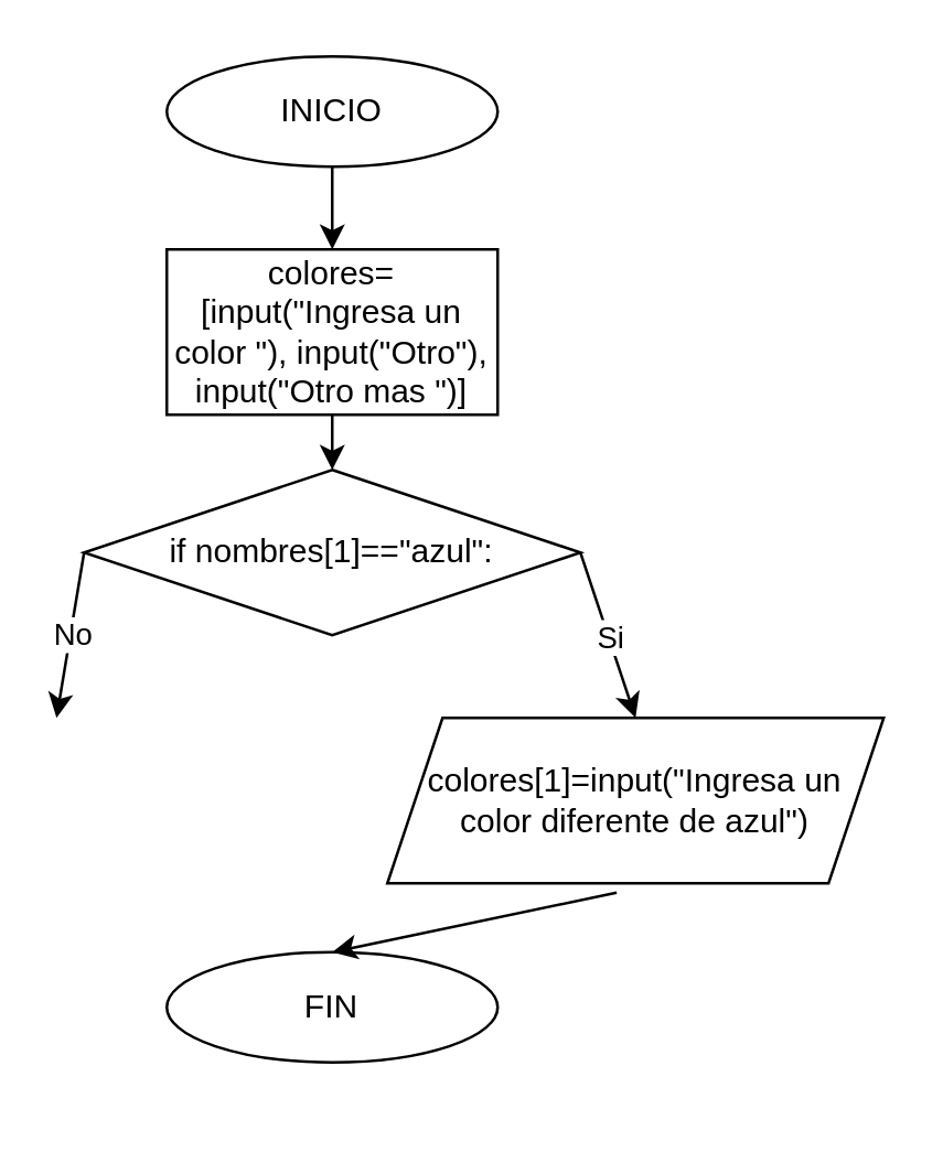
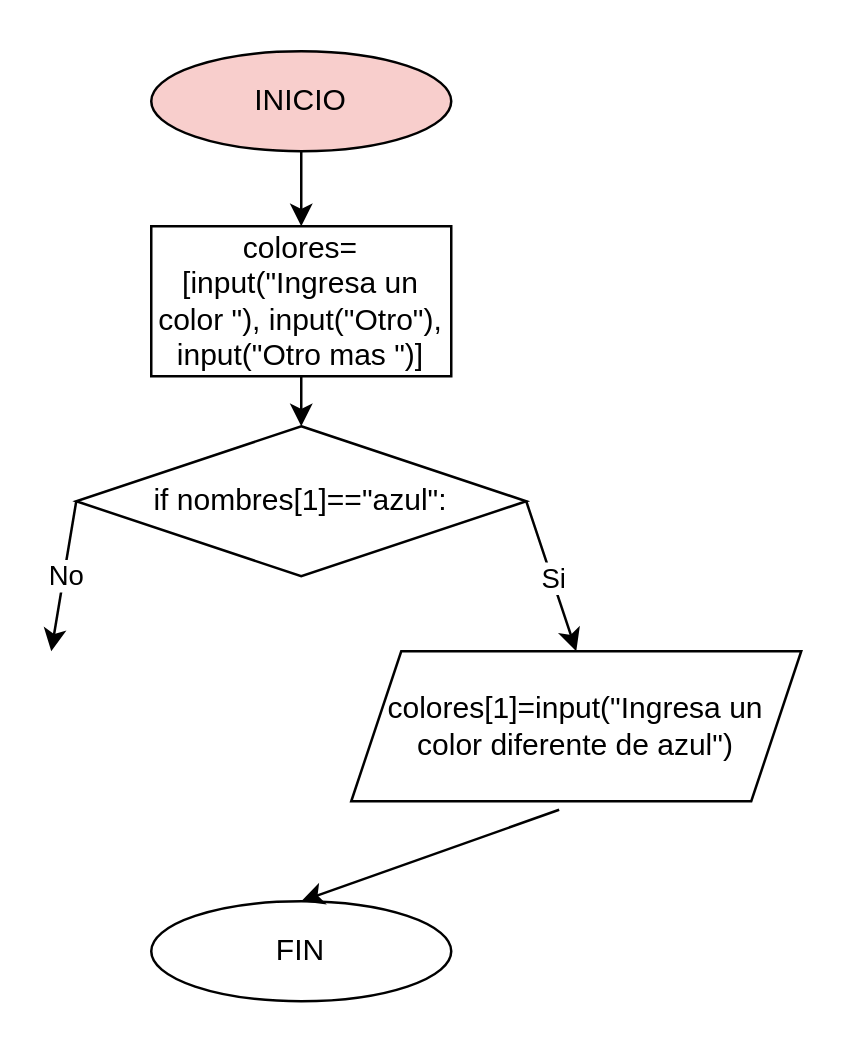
- <mxCell id="2" value="INICIO" style="ellipse;whiteSpace=wrap;html=1;" parent="1" vertex="1"><mxGeometry x="60" y="20" width="120" height="40" as="geometry" /></mxCell>
+ <mxCell id="2" value="INICIO" style="ellipse;whiteSpace=wrap;html=1;fillColor=#f8cecc;" parent="1" vertex="1"><mxGeometry x="60" y="20" width="120" height="40" as="geometry" /></mxCell>
- <mxCell id="12" value="FIN" style="ellipse;whiteSpace=wrap;html=1;" parent="1" vertex="1"><mxGeometry x="60" y="345" width="120" height="40" as="geometry" /></mxCell>
+ <mxCell id="12" value="FIN" style="ellipse;whiteSpace=wrap;html=1;" parent="1" vertex="1"><mxGeometry x="60" y="360" width="120" height="40" as="geometry" /></mxCell>
